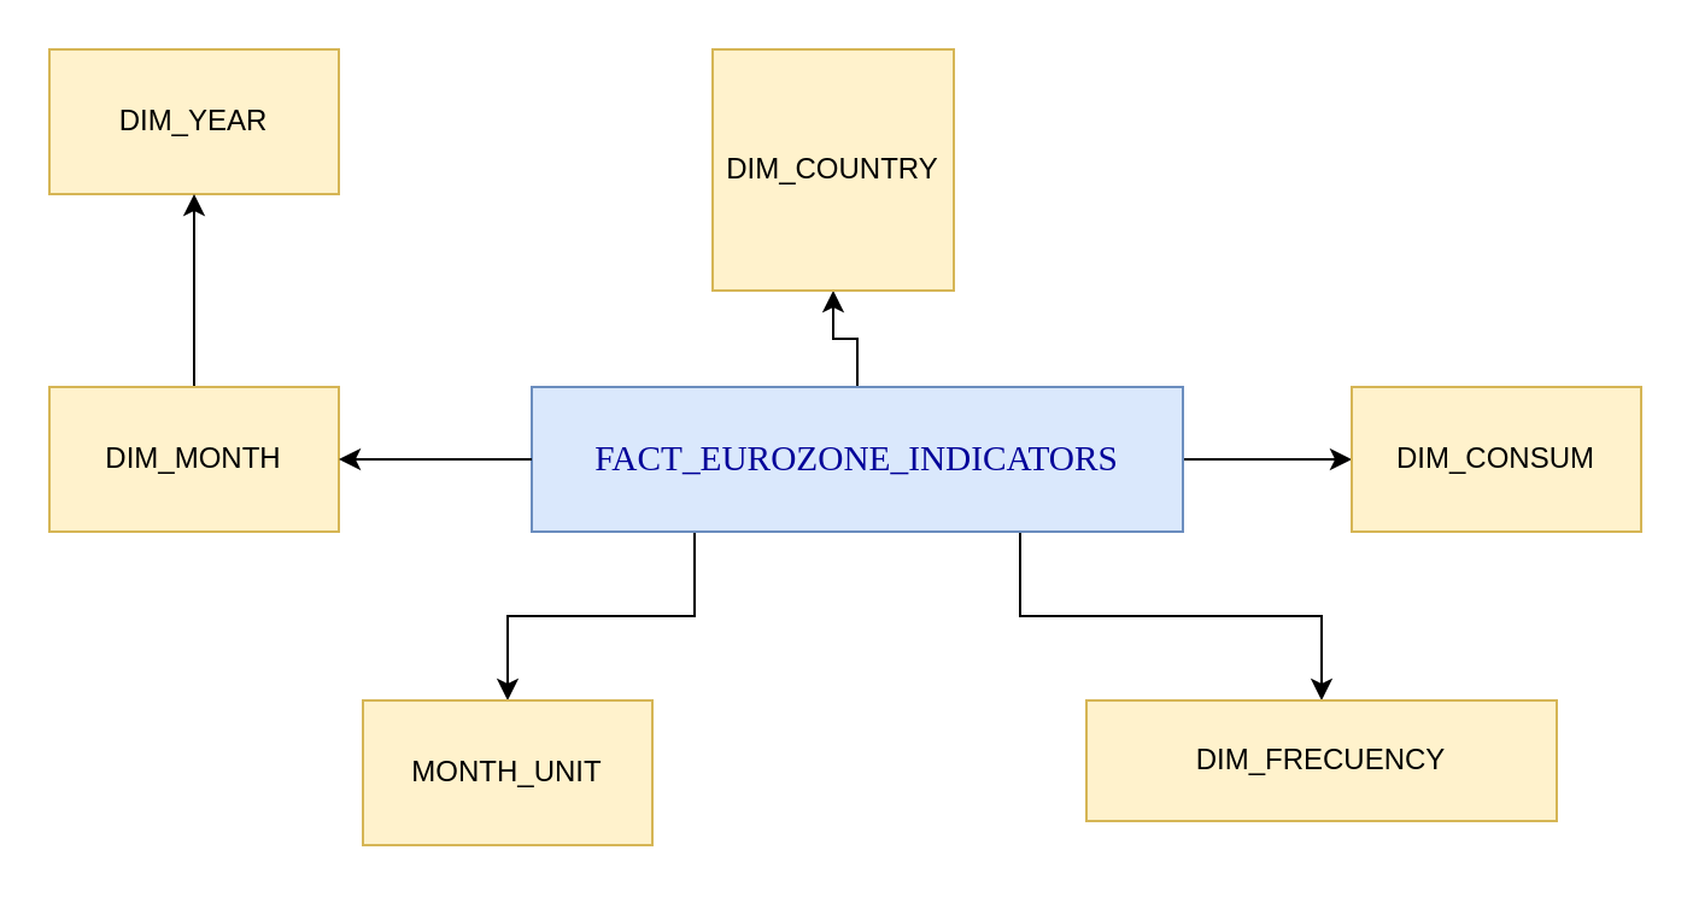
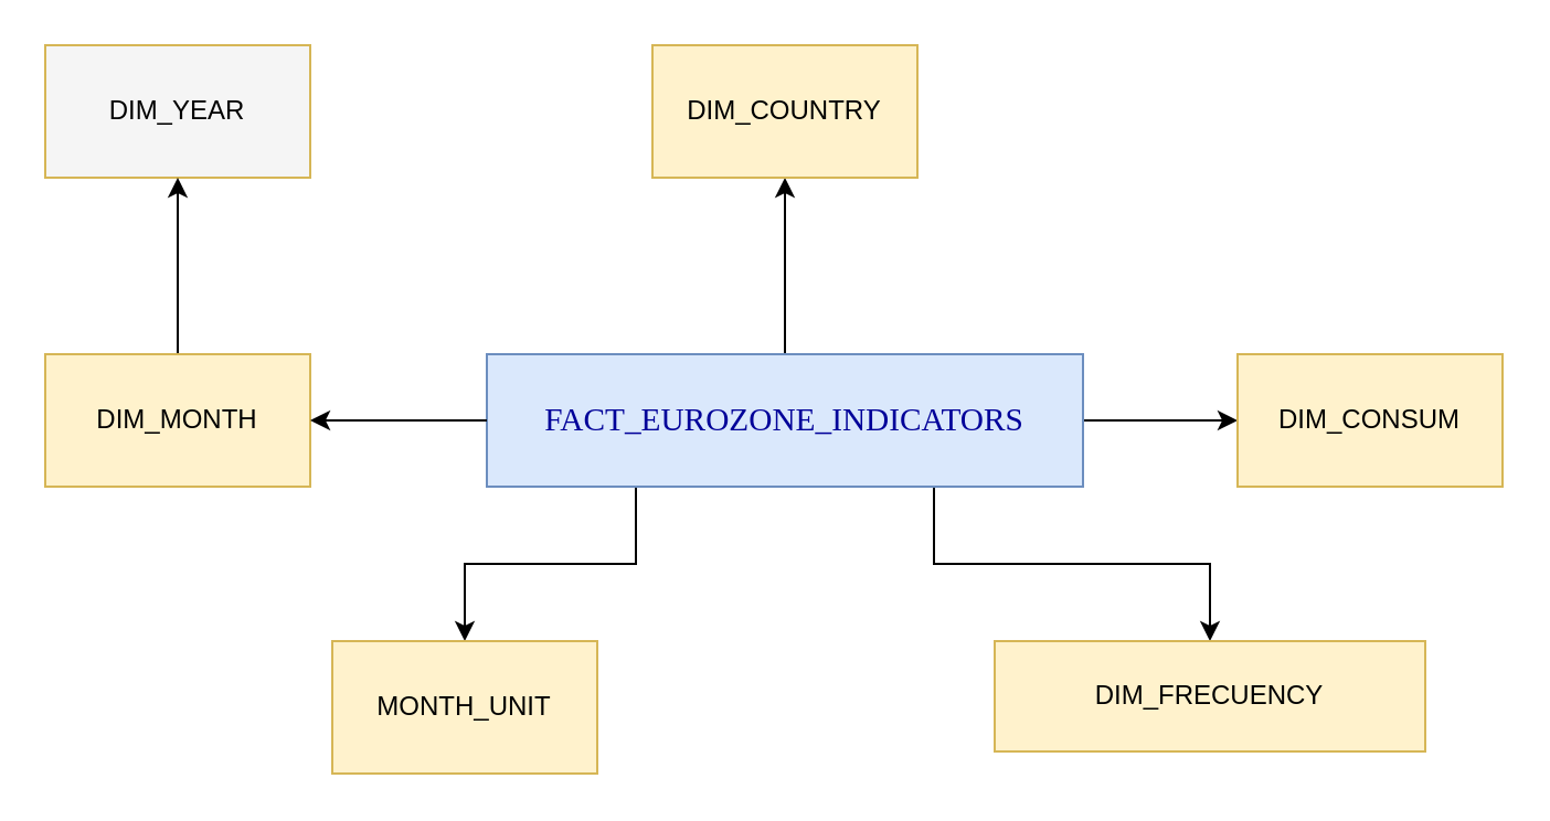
- <mxCell id="7" value="DIM_YEAR" style="rounded=0;whiteSpace=wrap;html=1;fillColor=#fff2cc;strokeColor=#d6b656;" parent="1" vertex="1"><mxGeometry x="20" y="20" width="120" height="60" as="geometry" /></mxCell>
+ <mxCell id="7" value="DIM_YEAR" style="rounded=0;whiteSpace=wrap;html=1;fillColor=#f5f5f5;strokeColor=#d6b656;" parent="1" vertex="1"><mxGeometry x="20" y="20" width="120" height="60" as="geometry" /></mxCell>
- <mxCell id="10" value="DIM_COUNTRY" style="rounded=0;whiteSpace=wrap;html=1;fillColor=#fff2cc;strokeColor=#d6b656;" parent="1" vertex="1"><mxGeometry x="295" y="20" width="100" height="100" as="geometry" /></mxCell>
+ <mxCell id="10" value="DIM_COUNTRY" style="rounded=0;whiteSpace=wrap;html=1;fillColor=#fff2cc;strokeColor=#d6b656;" parent="1" vertex="1"><mxGeometry x="295" y="20" width="120" height="60" as="geometry" /></mxCell>
